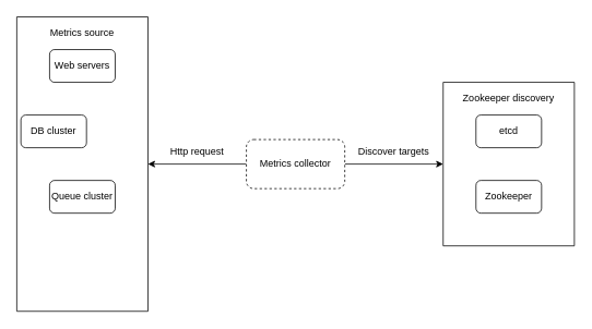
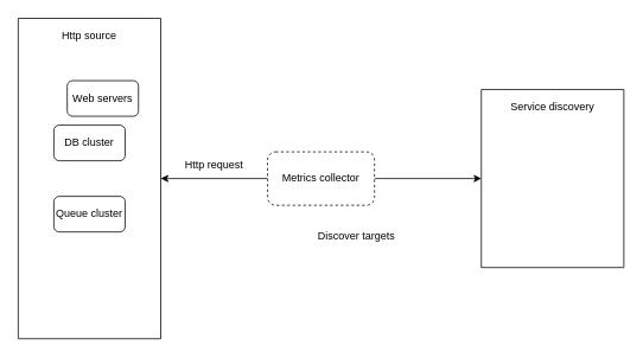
- <mxCell id="6" value="Metrics source" style="text;html=1;align=center;verticalAlign=middle;whiteSpace=wrap;rounded=0;" vertex="1" parent="1"><mxGeometry x="20" y="20" width="160" height="40" as="geometry" /></mxCell>
+ <mxCell id="6" value="Http source" style="text;html=1;align=center;verticalAlign=middle;whiteSpace=wrap;rounded=0;" vertex="1" parent="1"><mxGeometry x="20" y="20" width="160" height="40" as="geometry" /></mxCell>
- <mxCell id="3" value="Web servers" style="rounded=1;whiteSpace=wrap;html=1;" vertex="1" parent="2"><mxGeometry x="40" y="40" width="80" height="40" as="geometry" /></mxCell>
+ <mxCell id="3" value="Web servers" style="rounded=1;whiteSpace=wrap;html=1;" vertex="1" parent="2"><mxGeometry x="55" y="70" width="80" height="40" as="geometry" /></mxCell>
- <mxCell id="13" value="Zookeeper discovery" style="text;html=1;align=center;verticalAlign=middle;whiteSpace=wrap;rounded=0;" vertex="1" parent="10"><mxGeometry width="160" height="40" as="geometry" /></mxCell>
+ <mxCell id="13" value="Service discovery" style="text;html=1;align=center;verticalAlign=middle;whiteSpace=wrap;rounded=0;" vertex="1" parent="10"><mxGeometry width="160" height="40" as="geometry" /></mxCell>
- <mxCell id="4" value="DB cluster" style="rounded=1;whiteSpace=wrap;html=1;" vertex="1" parent="2"><mxGeometry x="5" y="120" width="80" height="40" as="geometry" /></mxCell>
+ <mxCell id="4" value="DB cluster" style="rounded=1;whiteSpace=wrap;html=1;" vertex="1" parent="2"><mxGeometry x="40" y="120" width="80" height="40" as="geometry" /></mxCell>
- <mxCell id="11" value="etcd" style="rounded=1;whiteSpace=wrap;html=1;" vertex="1" parent="10"><mxGeometry x="40" y="40" width="80" height="40" as="geometry" /></mxCell>
- <mxCell id="14" value="Discover targets" style="text;html=1;align=center;verticalAlign=middle;whiteSpace=wrap;rounded=0;" vertex="1" parent="1"><mxGeometry x="420" y="170" width="120" height="30" as="geometry" /></mxCell>
+ <mxCell id="14" value="Discover targets" style="text;html=1;align=center;verticalAlign=middle;whiteSpace=wrap;rounded=0;" vertex="1" parent="1"><mxGeometry x="340" y="250" width="120" height="30" as="geometry" /></mxCell>
- <mxCell id="12" value="Zookeeper" style="rounded=1;whiteSpace=wrap;html=1;" vertex="1" parent="10"><mxGeometry x="40" y="120" width="80" height="40" as="geometry" /></mxCell>
